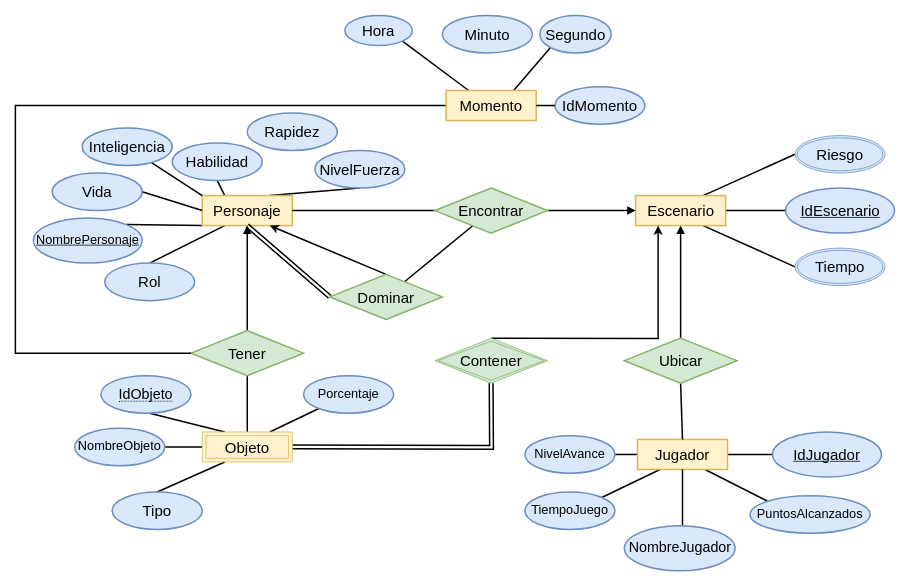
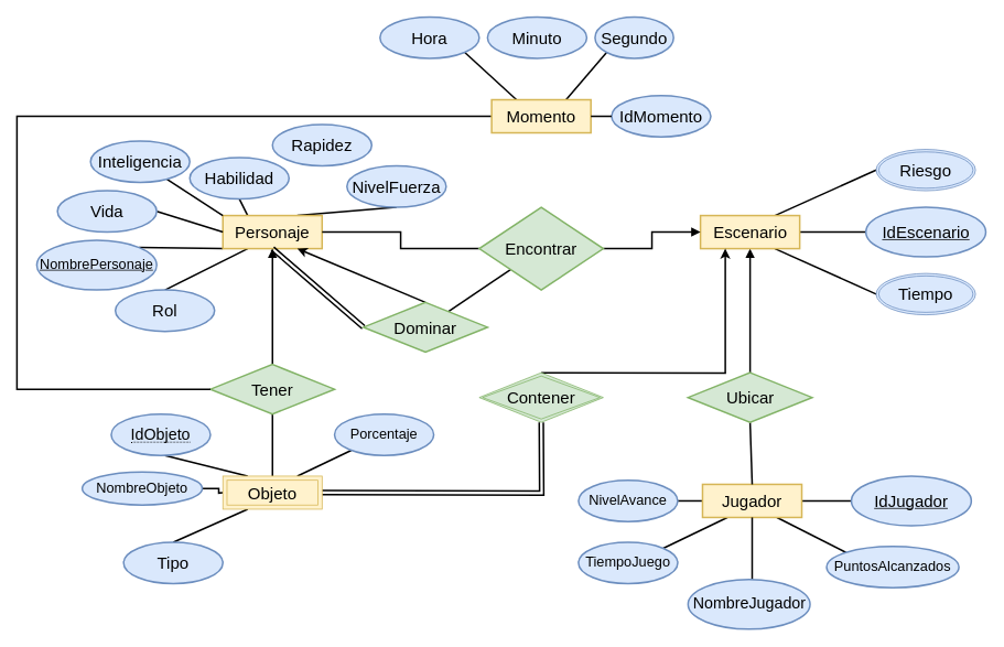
- <mxCell id="52" value="&lt;span style=&quot;font-size: 20px;&quot;&gt;Hora&lt;/span&gt;" style="ellipse;whiteSpace=wrap;html=1;align=center;strokeWidth=2;fillColor=#dae8fc;strokeColor=#6c8ebf;" vertex="1" parent="1"><mxGeometry x="459" y="20" width="90" height="40" as="geometry" /></mxCell>
+ <mxCell id="52" value="&lt;span style=&quot;font-size: 20px;&quot;&gt;Hora&lt;/span&gt;" style="ellipse;whiteSpace=wrap;html=1;align=center;strokeWidth=2;fillColor=#dae8fc;strokeColor=#6c8ebf;" vertex="1" parent="1"><mxGeometry x="459" y="20" width="120" height="50" as="geometry" /></mxCell>
- <mxCell id="40" value="&lt;font style=&quot;font-size: 20px;&quot;&gt;Encontrar&lt;/font&gt;" style="shape=rhombus;perimeter=rhombusPerimeter;whiteSpace=wrap;html=1;align=center;strokeWidth=2;fillColor=#d5e8d4;strokeColor=#82b366;" vertex="1" parent="1"><mxGeometry x="579" y="250" width="150" height="60" as="geometry" /></mxCell>
+ <mxCell id="40" value="&lt;font style=&quot;font-size: 20px;&quot;&gt;Encontrar&lt;/font&gt;" style="shape=rhombus;perimeter=rhombusPerimeter;whiteSpace=wrap;html=1;align=center;strokeWidth=2;fillColor=#d5e8d4;strokeColor=#82b366;" vertex="1" parent="1"><mxGeometry x="579" y="250" width="150" height="100" as="geometry" /></mxCell>
- <mxCell id="24" value="&lt;font style=&quot;font-size: 17px;&quot;&gt;NombreObjeto&lt;/font&gt;" style="ellipse;whiteSpace=wrap;html=1;align=center;strokeWidth=2;fillColor=#dae8fc;strokeColor=#6c8ebf;" vertex="1" parent="1"><mxGeometry x="99" y="570" width="120" height="50" as="geometry" /></mxCell>
+ <mxCell id="24" value="&lt;font style=&quot;font-size: 17px;&quot;&gt;NombreObjeto&lt;/font&gt;" style="ellipse;whiteSpace=wrap;html=1;align=center;strokeWidth=2;fillColor=#dae8fc;strokeColor=#6c8ebf;" vertex="1" parent="1"><mxGeometry x="99" y="570" width="145" height="40" as="geometry" /></mxCell>
